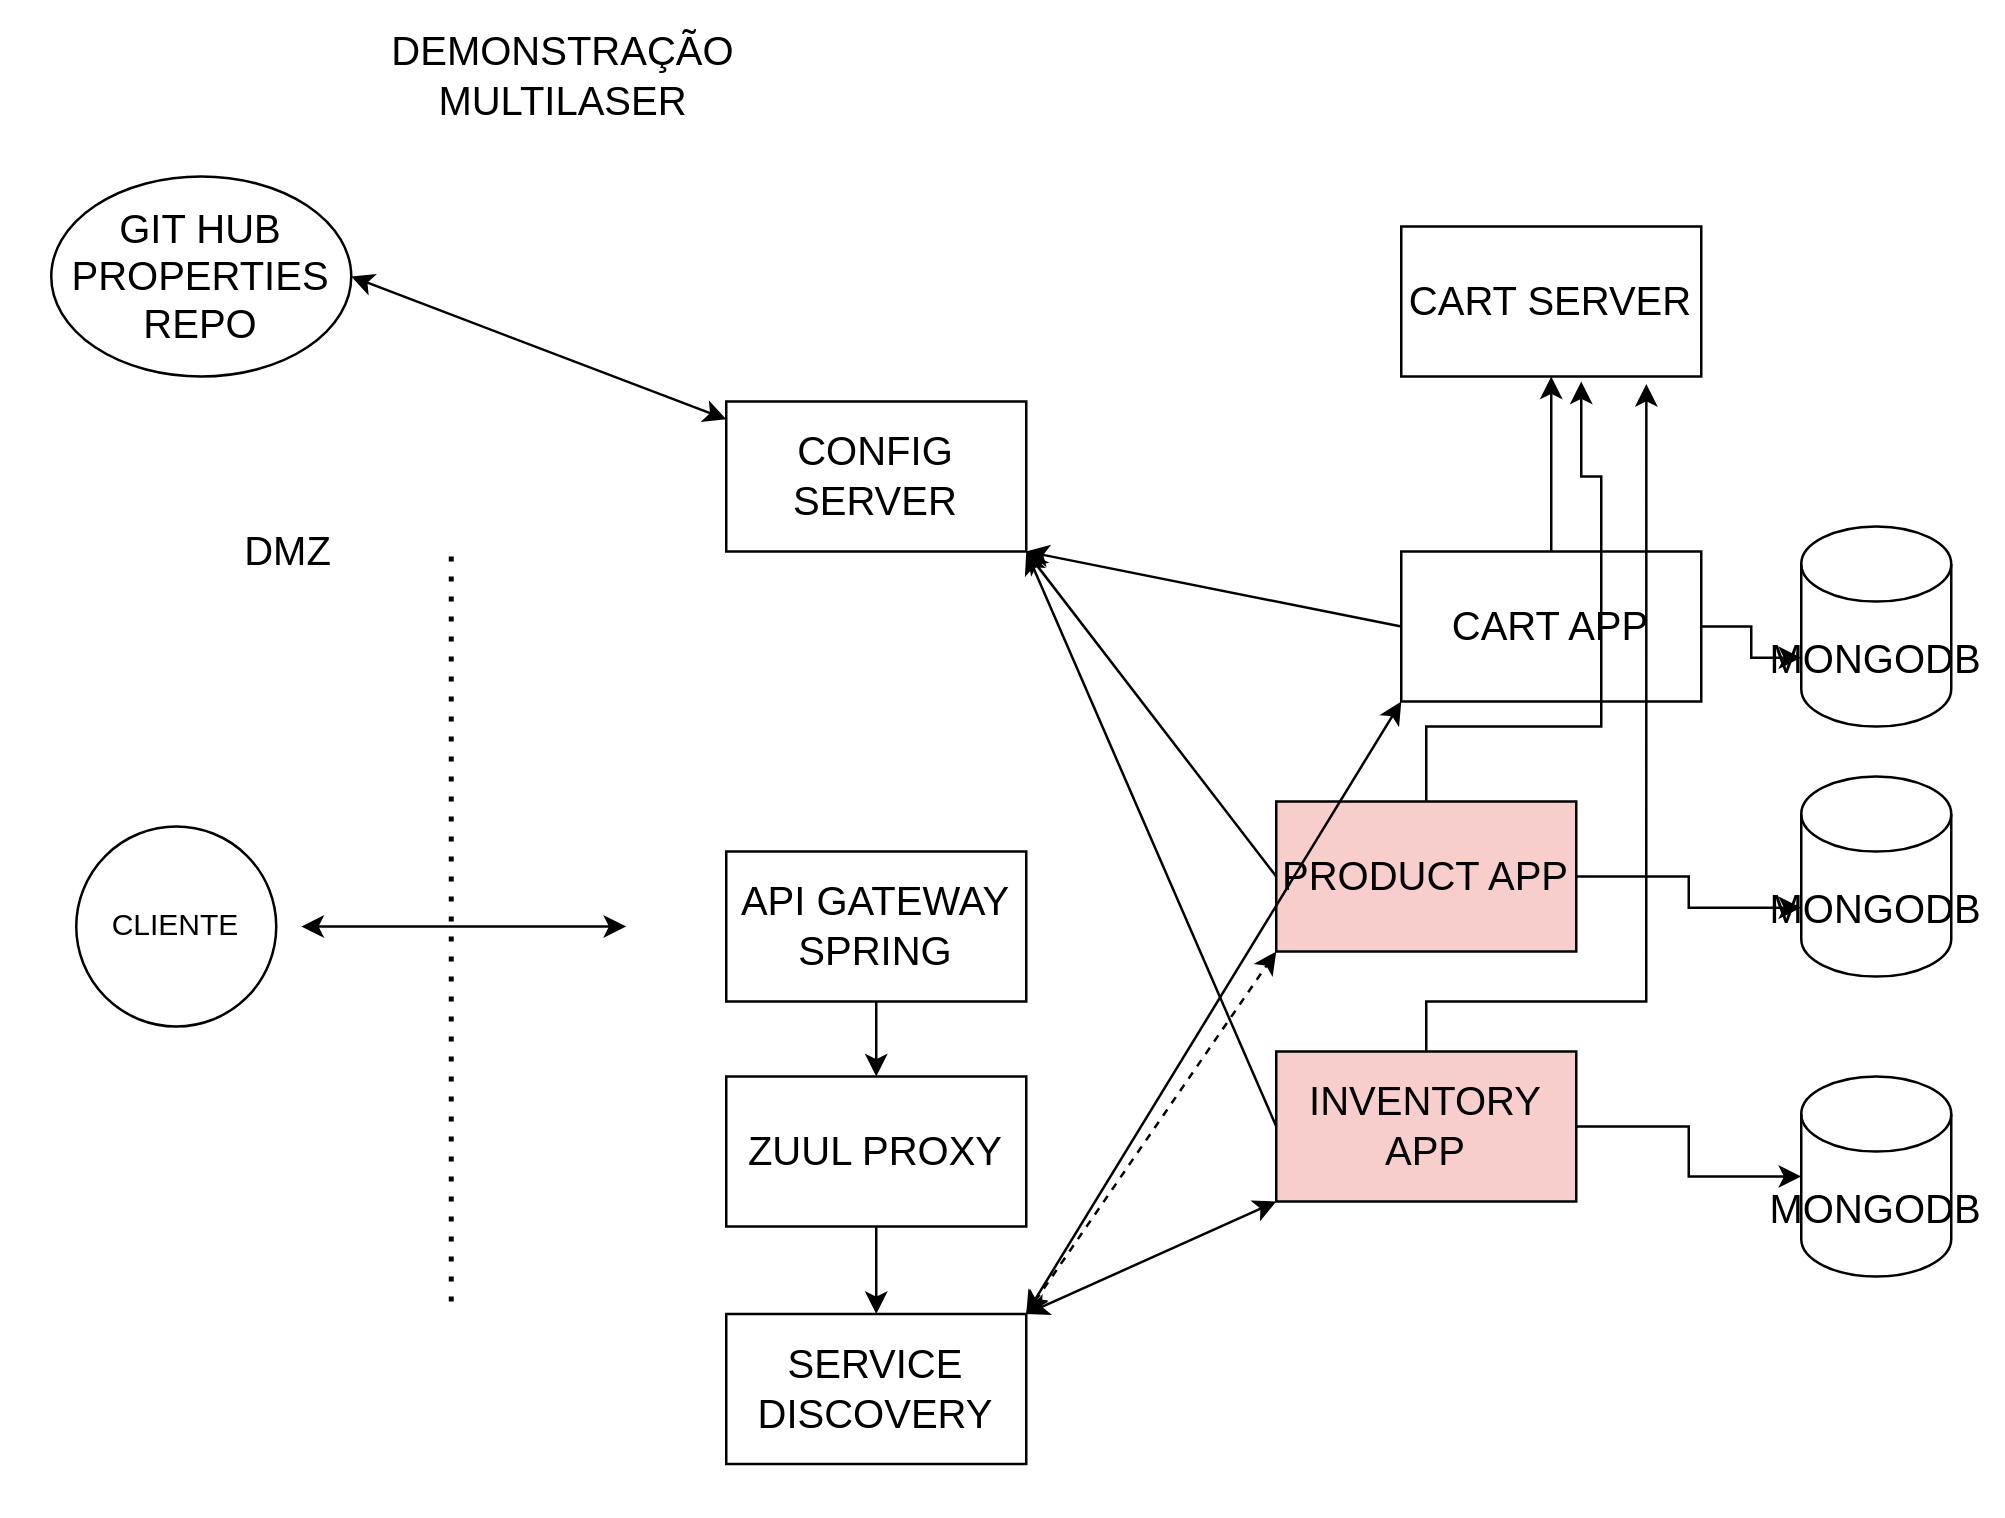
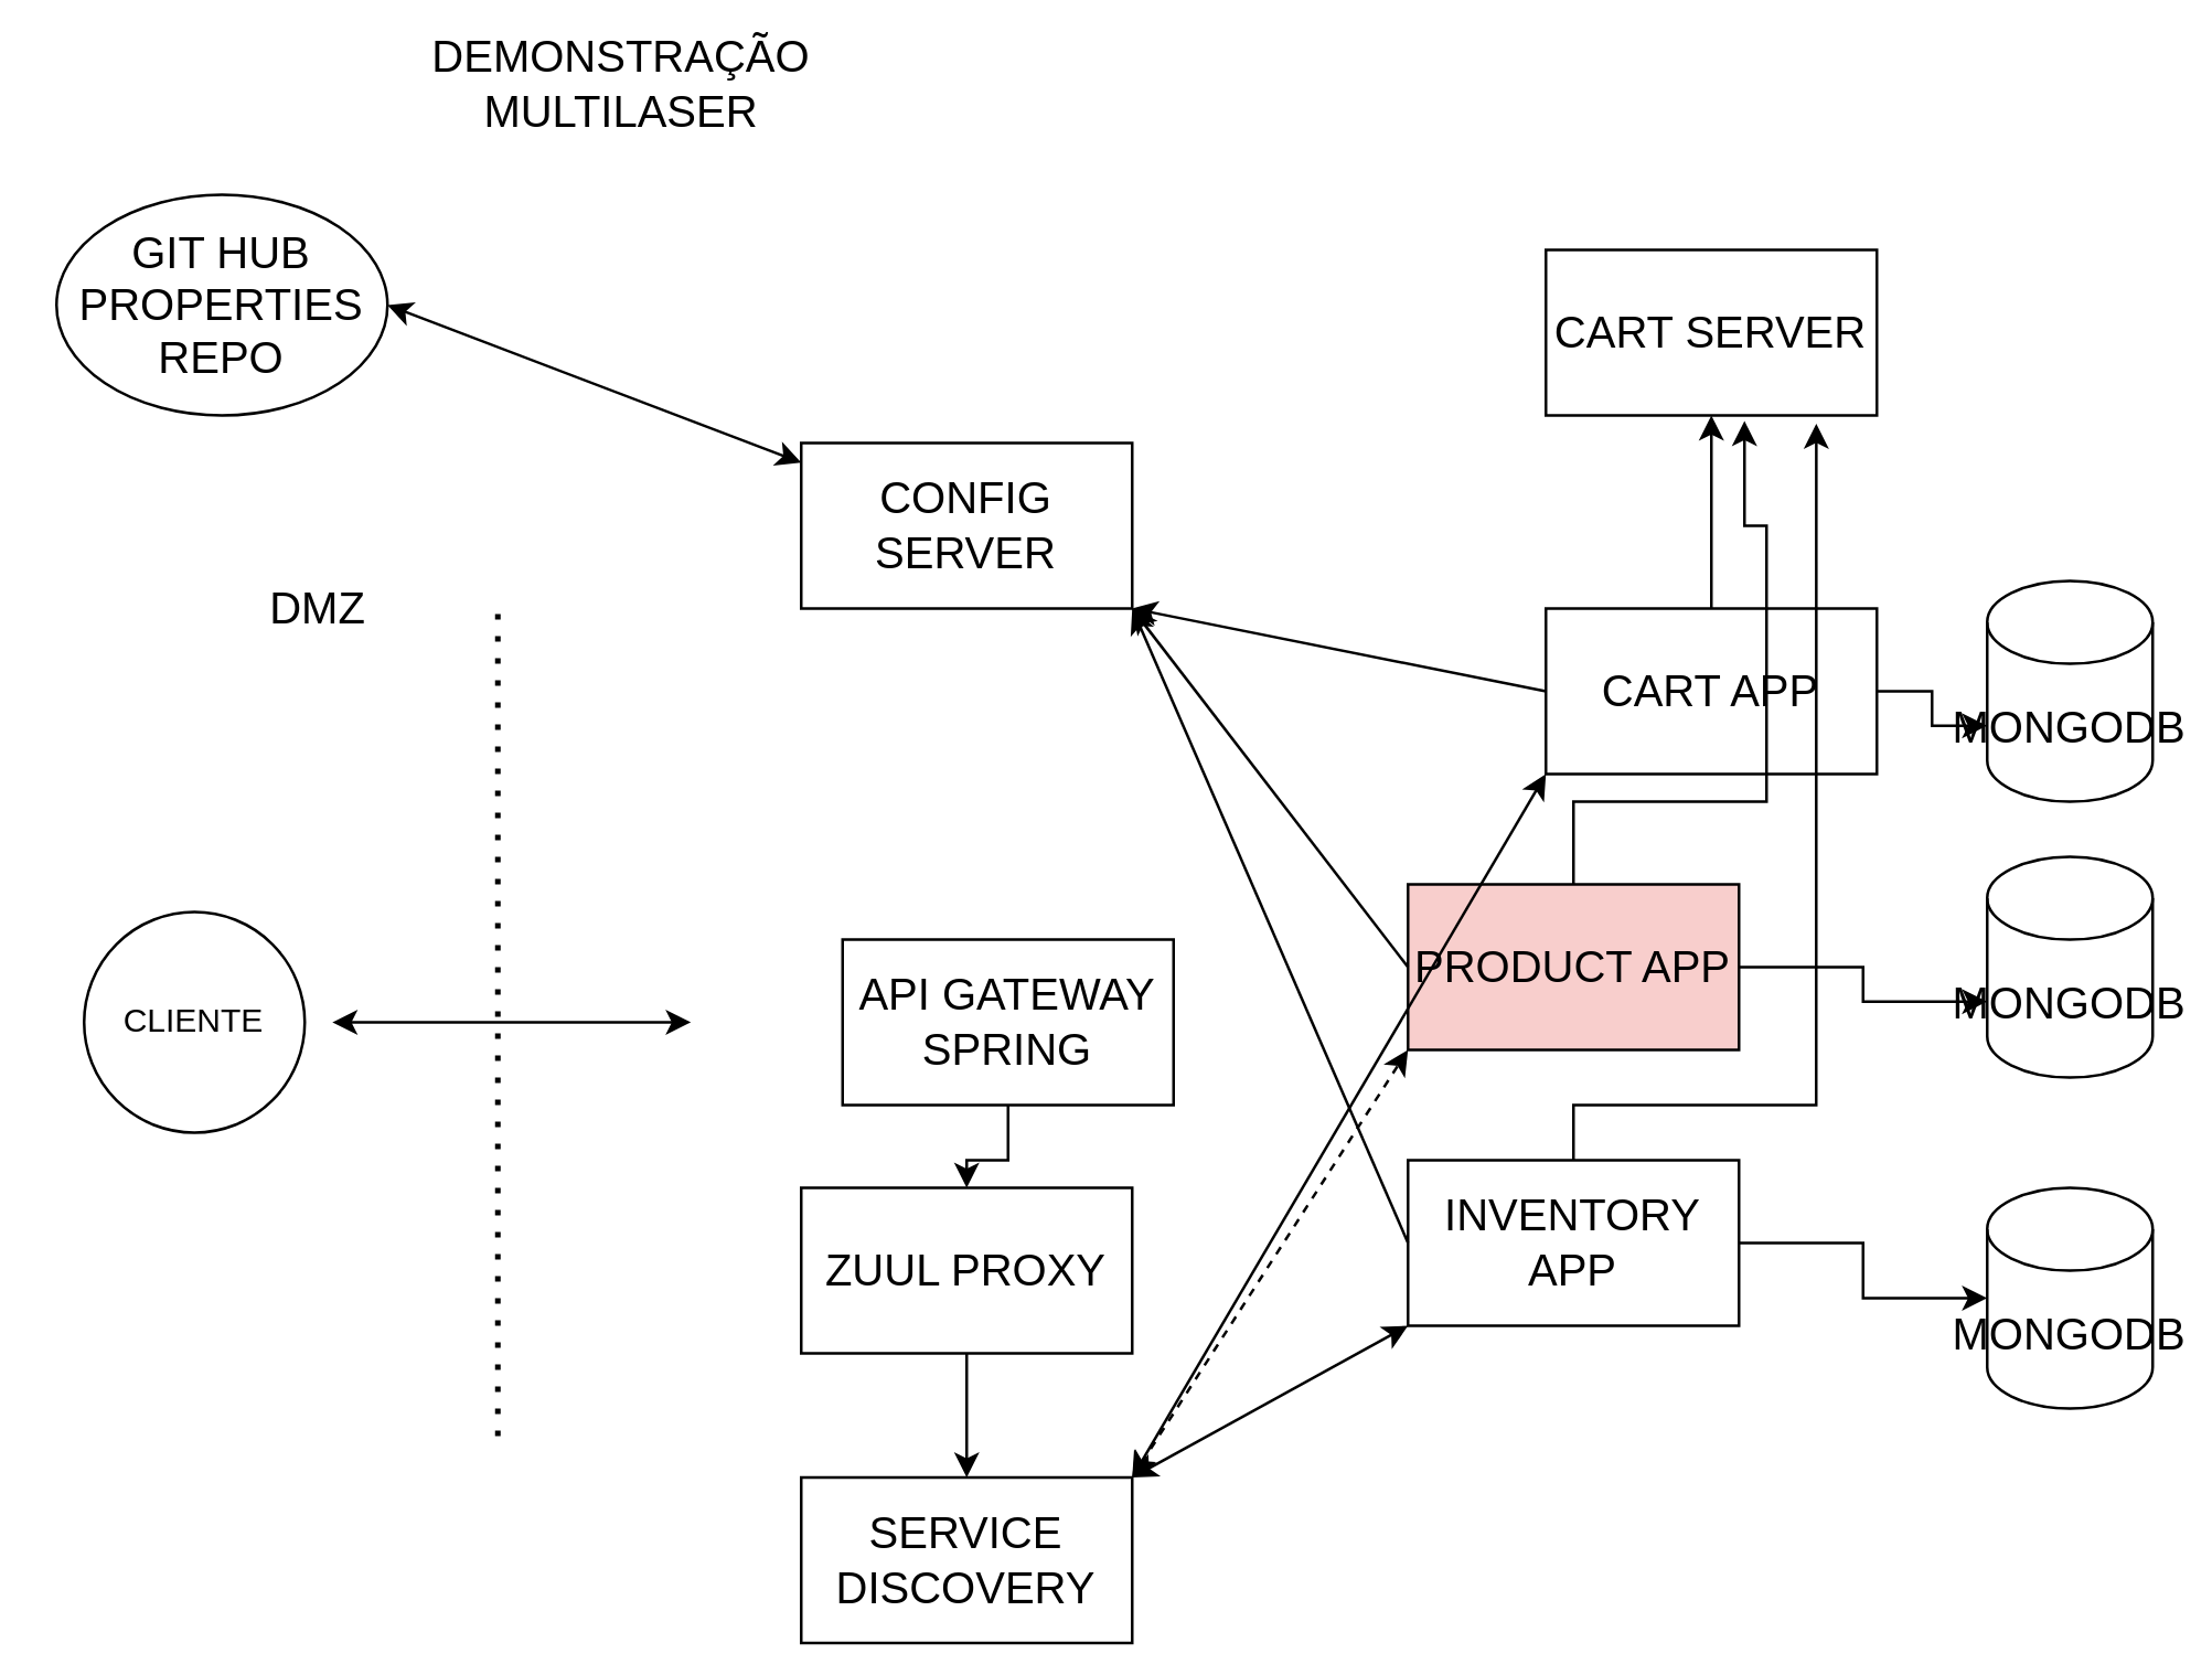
- <mxCell id="7" value="API GATEWAY&lt;br&gt;SPRING" style="rounded=0;whiteSpace=wrap;html=1;fontSize=16;" vertex="1" parent="1"><mxGeometry x="290" y="340" width="120" height="60" as="geometry" /></mxCell>
+ <mxCell id="7" value="API GATEWAY&lt;br&gt;SPRING" style="rounded=0;whiteSpace=wrap;html=1;fontSize=16;" vertex="1" parent="1"><mxGeometry x="305" y="340" width="120" height="60" as="geometry" /></mxCell>
- <mxCell id="19" value="INVENTORY APP" style="rounded=0;whiteSpace=wrap;html=1;fontSize=16;fillColor=#f8cecc;" vertex="1" parent="1"><mxGeometry x="510" y="420" width="120" height="60" as="geometry" /></mxCell>
+ <mxCell id="19" value="INVENTORY APP" style="rounded=0;whiteSpace=wrap;html=1;fontSize=16;" vertex="1" parent="1"><mxGeometry x="510" y="420" width="120" height="60" as="geometry" /></mxCell>
- <mxCell id="10" value="SERVICE DISCOVERY" style="rounded=0;whiteSpace=wrap;html=1;fontSize=16;" vertex="1" parent="1"><mxGeometry x="290" y="525" width="120" height="60" as="geometry" /></mxCell>
+ <mxCell id="10" value="SERVICE DISCOVERY" style="rounded=0;whiteSpace=wrap;html=1;fontSize=16;" vertex="1" parent="1"><mxGeometry x="290" y="535" width="120" height="60" as="geometry" /></mxCell>
